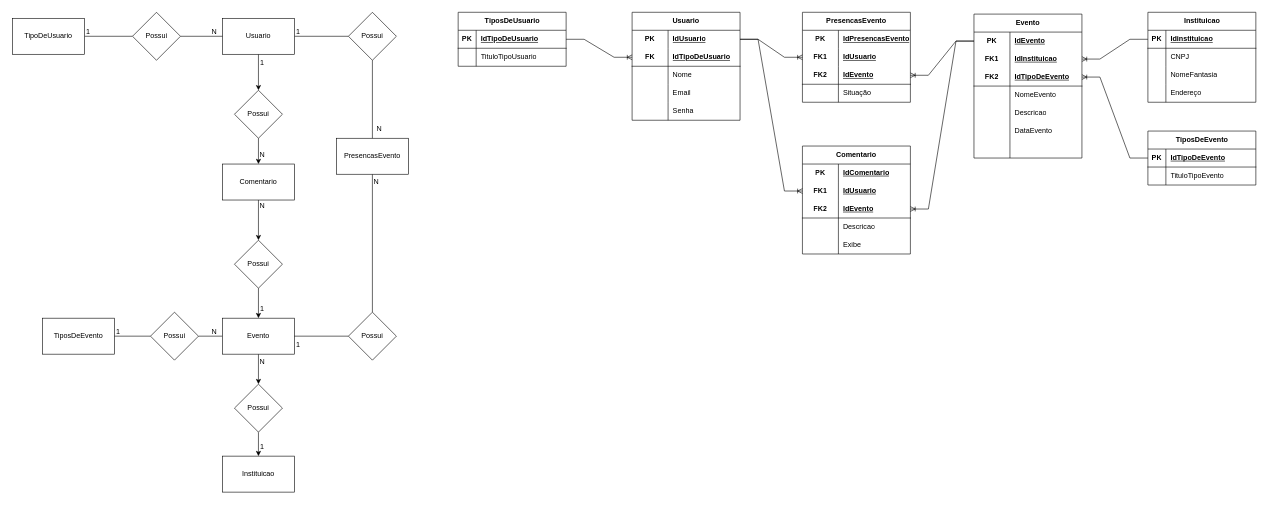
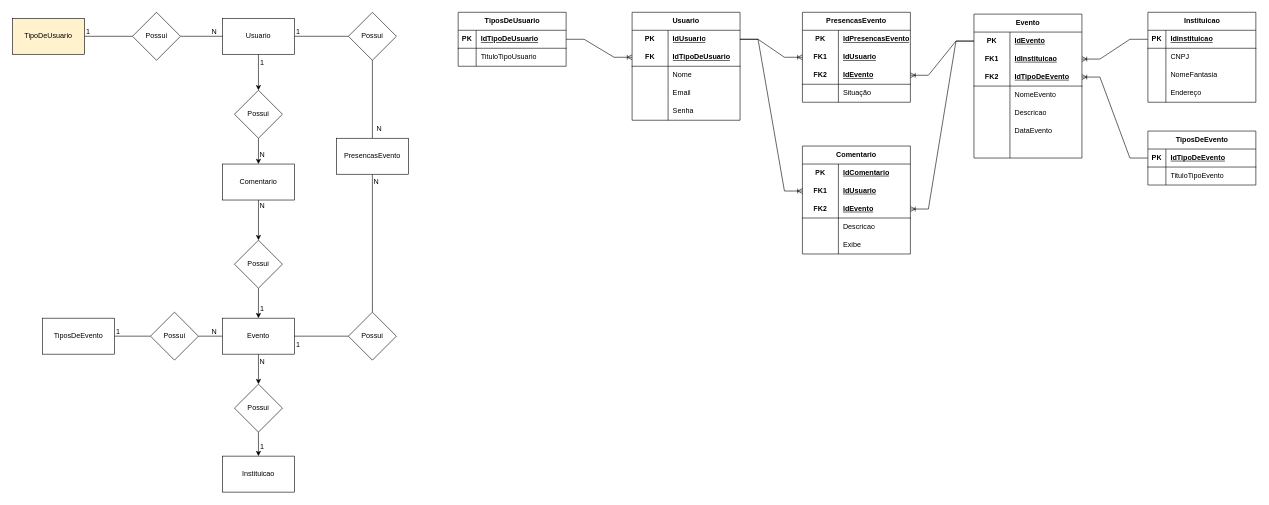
- <mxCell id="9" value="TipoDeUsuario" style="rounded=0;whiteSpace=wrap;html=1;" parent="1" vertex="1"><mxGeometry x="20" y="30" width="120" height="60" as="geometry" /></mxCell>
+ <mxCell id="9" value="TipoDeUsuario" style="rounded=0;whiteSpace=wrap;html=1;fillColor=#fff2cc;" parent="1" vertex="1"><mxGeometry x="20" y="30" width="120" height="60" as="geometry" /></mxCell>
